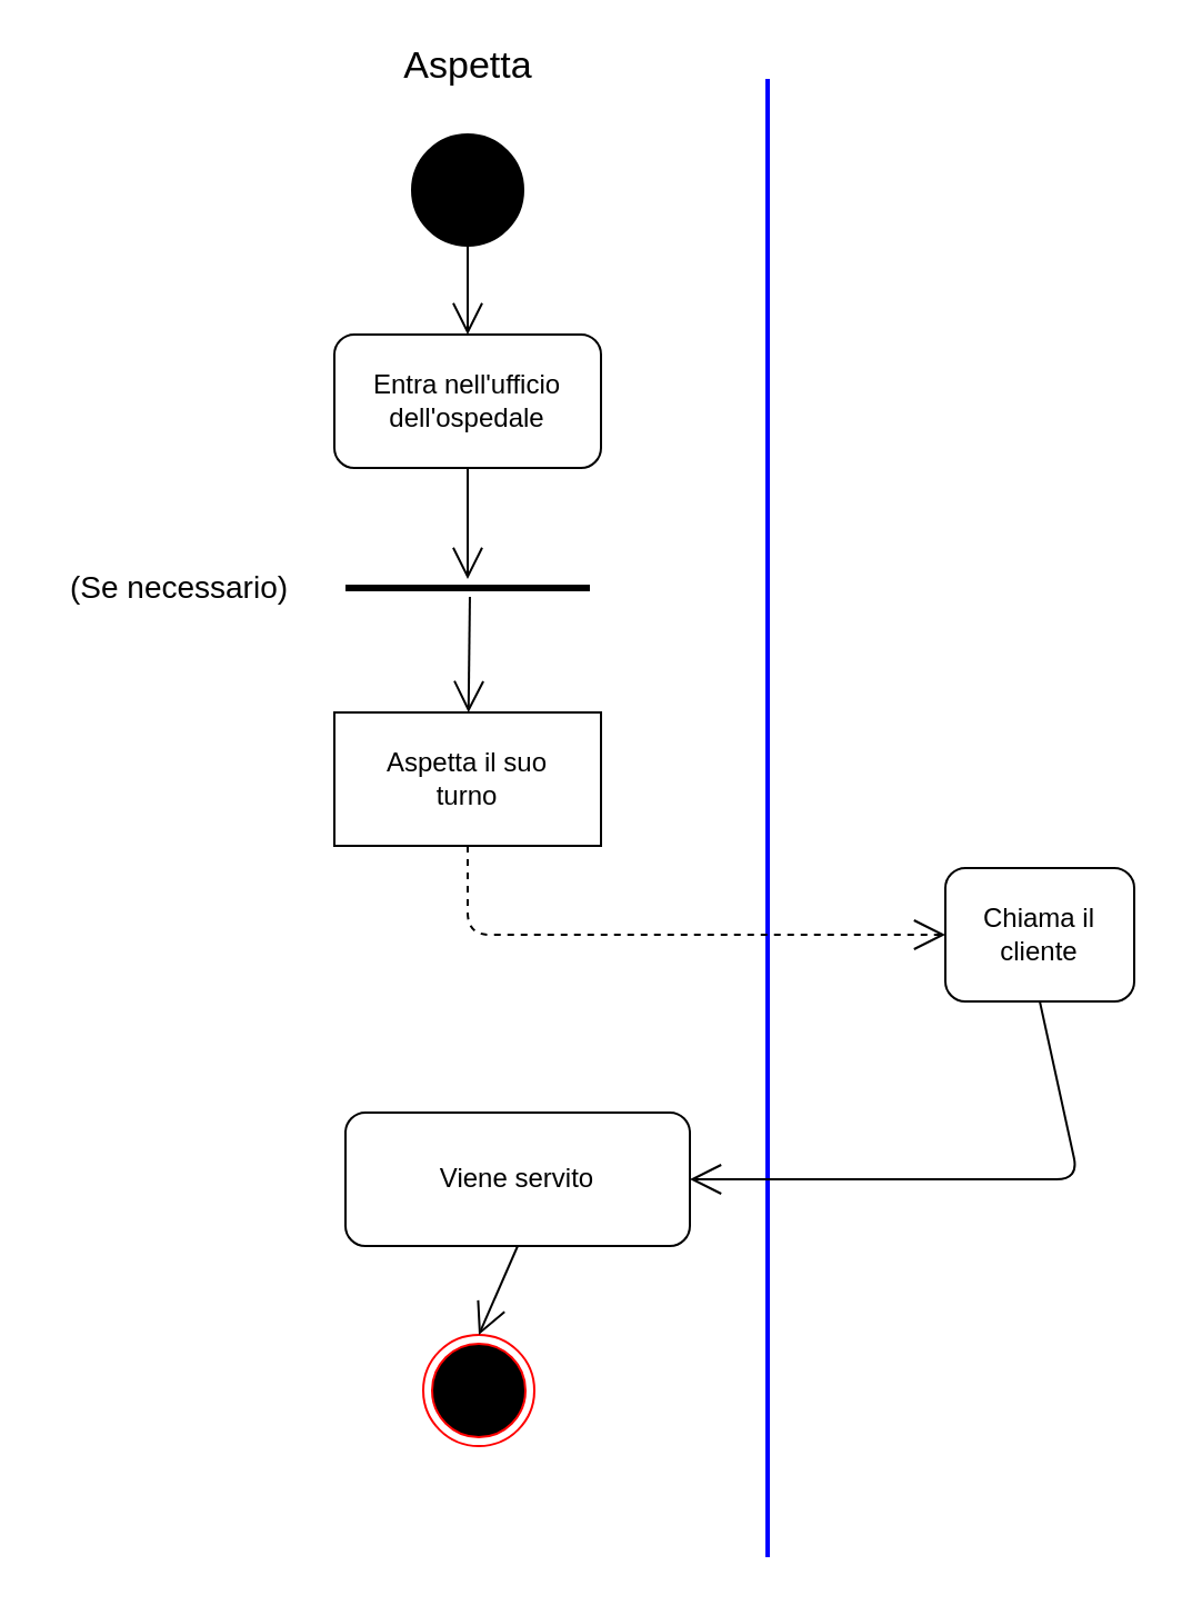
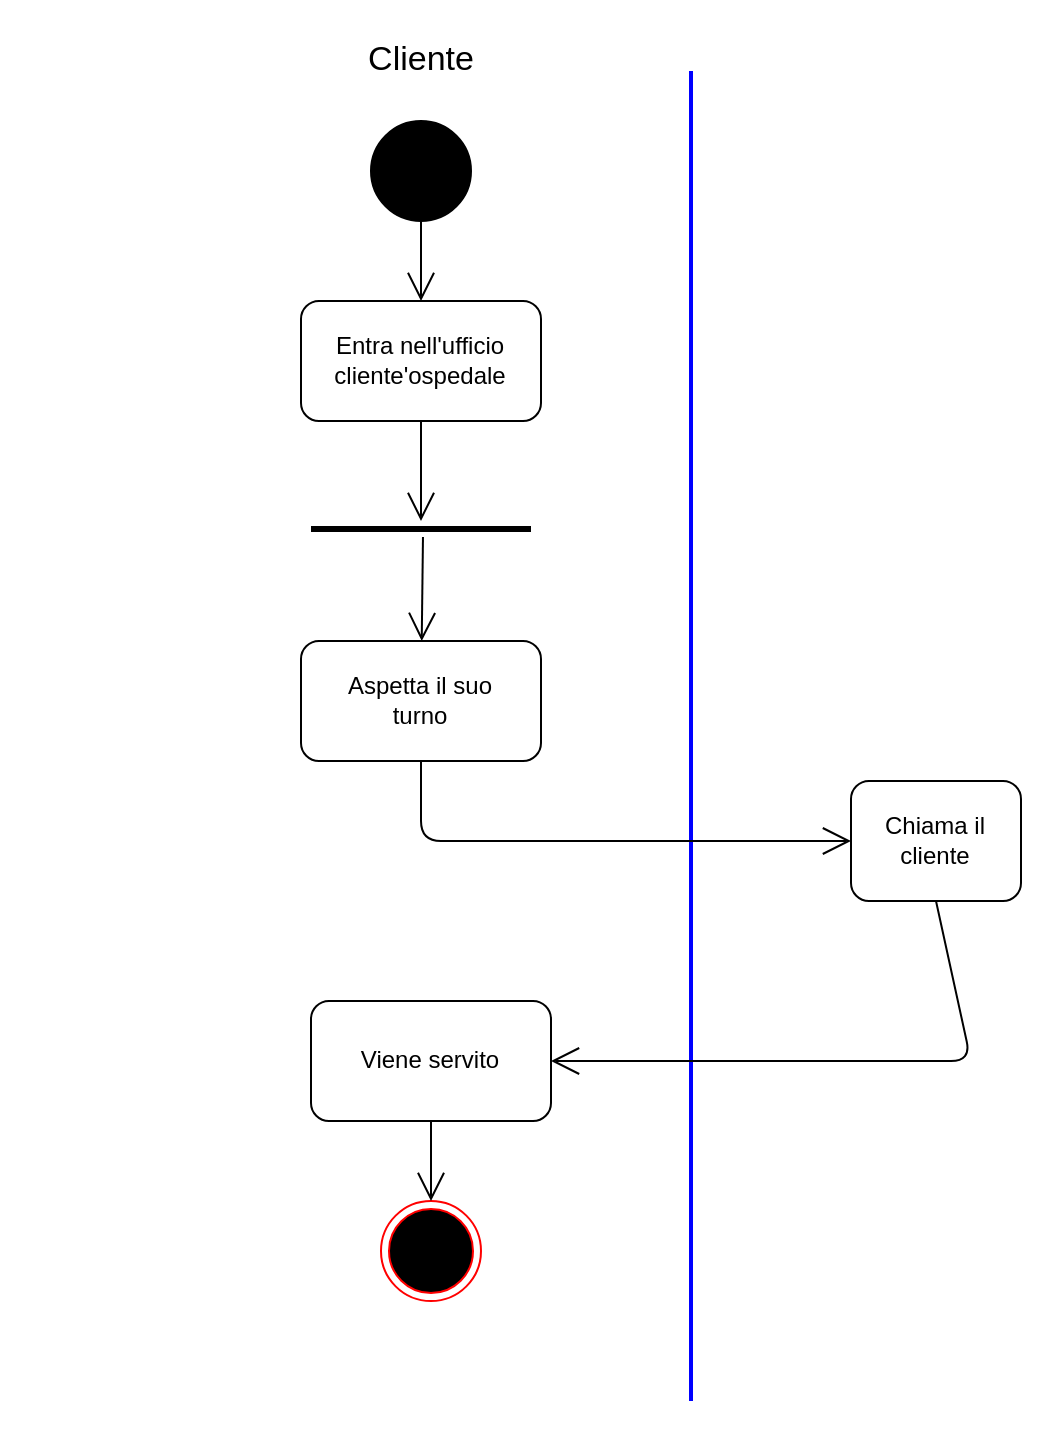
- <mxCell id="4" value="&lt;font style=&quot;font-size: 17px&quot;&gt;Aspetta&lt;/font&gt;" style="text;html=1;align=center;verticalAlign=middle;resizable=0;points=[];autosize=1;" vertex="1" parent="1"><mxGeometry x="175" y="20" width="70" height="20" as="geometry" /></mxCell>
+ <mxCell id="4" value="&lt;font style=&quot;font-size: 17px&quot;&gt;Cliente&lt;/font&gt;" style="text;html=1;align=center;verticalAlign=middle;resizable=0;points=[];autosize=1;" vertex="1" parent="1"><mxGeometry x="175" y="20" width="70" height="20" as="geometry" /></mxCell>
- <mxCell id="5" value="Entra nell'ufficio dell'ospedale" style="rounded=1;whiteSpace=wrap;html=1;strokeWidth=1;fillColor=#FFFFFF;" vertex="1" parent="1"><mxGeometry x="150" y="150" width="120" height="60" as="geometry" /></mxCell>
+ <mxCell id="5" value="Entra nell'ufficio cliente'ospedale" style="rounded=1;whiteSpace=wrap;html=1;strokeWidth=1;fillColor=#FFFFFF;" vertex="1" parent="1"><mxGeometry x="150" y="150" width="120" height="60" as="geometry" /></mxCell>
- <mxCell id="16" value="&lt;font style=&quot;font-size: 14px&quot;&gt;(Se necessario)&lt;/font&gt;" style="text;html=1;align=center;verticalAlign=middle;resizable=0;points=[];autosize=1;" vertex="1" parent="1"><mxGeometry x="20" y="254" width="120" height="20" as="geometry" /></mxCell>
- <mxCell id="15" value="&lt;div&gt;Aspetta il suo &lt;br&gt;&lt;/div&gt;&lt;div&gt;turno&lt;/div&gt;" style="whiteSpace=wrap;html=1;rounded=0;" vertex="1" parent="1"><mxGeometry x="150" y="320" width="120" height="60" as="geometry" /></mxCell>
+ <mxCell id="15" value="&lt;div&gt;Aspetta il suo &lt;br&gt;&lt;/div&gt;&lt;div&gt;turno&lt;/div&gt;" style="rounded=1;whiteSpace=wrap;html=1;" vertex="1" parent="1"><mxGeometry x="150" y="320" width="120" height="60" as="geometry" /></mxCell>
- <mxCell id="12" value="" style="endArrow=open;endFill=1;endSize=12;html=1;exitX=0.5;exitY=1;exitDx=0;exitDy=0;dashed=1;" edge="1" parent="1" source="15" target="13"><mxGeometry width="160" relative="1" as="geometry"><mxPoint x="731" y="189" as="sourcePoint" /><mxPoint x="646" y="309" as="targetPoint" /><Array as="points"><mxPoint x="210" y="420" /></Array></mxGeometry></mxCell>
+ <mxCell id="12" value="" style="endArrow=open;endFill=1;endSize=12;html=1;exitX=0.5;exitY=1;exitDx=0;exitDy=0;" edge="1" parent="1" source="15" target="13"><mxGeometry width="160" relative="1" as="geometry"><mxPoint x="731" y="189" as="sourcePoint" /><mxPoint x="646" y="309" as="targetPoint" /><Array as="points"><mxPoint x="210" y="420" /></Array></mxGeometry></mxCell>
- <mxCell id="6" value="Viene servito" style="rounded=1;whiteSpace=wrap;html=1;strokeWidth=1;fillColor=#FFFFFF;" vertex="1" parent="1"><mxGeometry x="155" y="500" width="155" height="60" as="geometry" /></mxCell>
+ <mxCell id="6" value="Viene servito" style="rounded=1;whiteSpace=wrap;html=1;strokeWidth=1;fillColor=#FFFFFF;" vertex="1" parent="1"><mxGeometry x="155" y="500" width="120" height="60" as="geometry" /></mxCell>
